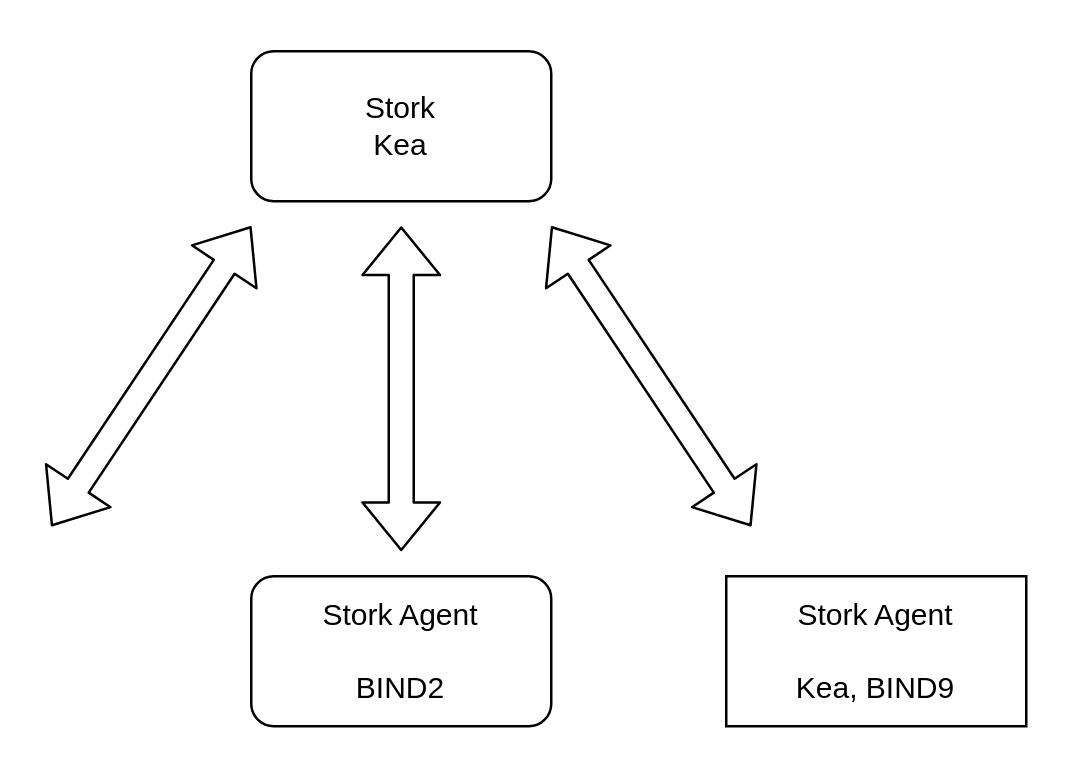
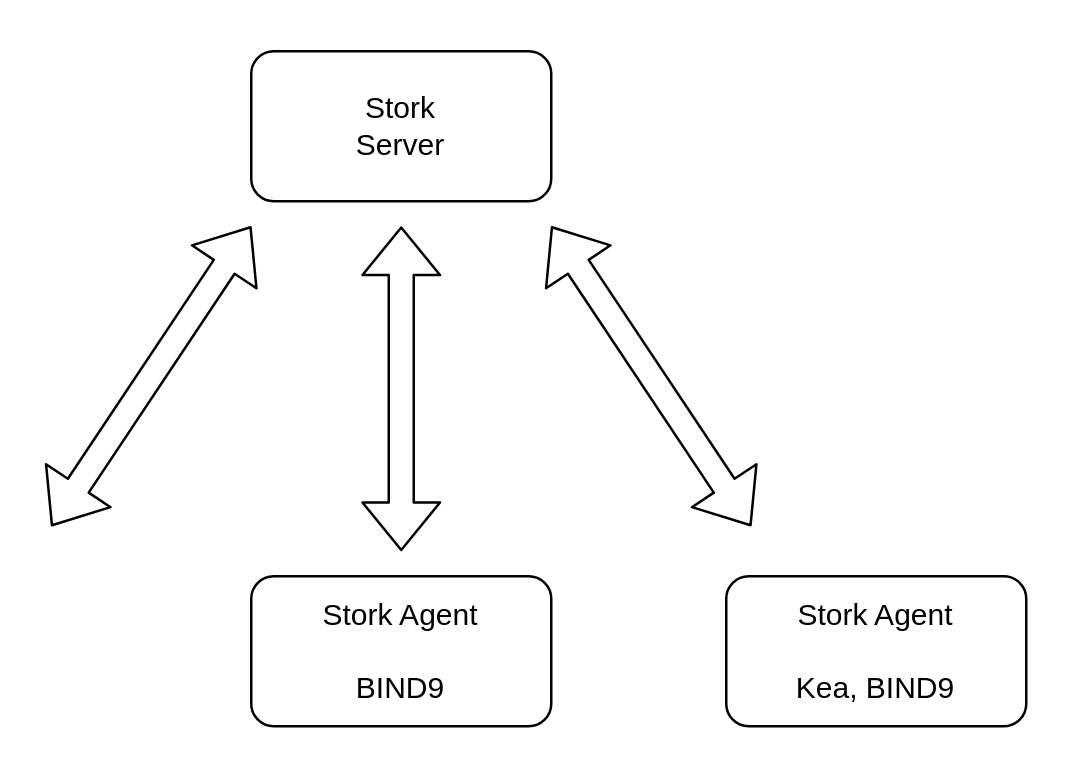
- <mxCell id="2" value="&lt;div&gt;Stork&lt;/div&gt;&lt;div&gt;Kea&lt;br&gt;&lt;/div&gt;" style="rounded=1;whiteSpace=wrap;html=1;" vertex="1" parent="1"><mxGeometry x="100" y="20" width="120" height="60" as="geometry" /></mxCell>
+ <mxCell id="2" value="&lt;div&gt;Stork&lt;/div&gt;&lt;div&gt;Server&lt;br&gt;&lt;/div&gt;" style="rounded=1;whiteSpace=wrap;html=1;" vertex="1" parent="1"><mxGeometry x="100" y="20" width="120" height="60" as="geometry" /></mxCell>
- <mxCell id="4" value="&lt;div&gt;Stork Agent&lt;/div&gt;&lt;div&gt;&lt;br&gt;&lt;/div&gt;&lt;div&gt;BIND2&lt;br&gt;&lt;/div&gt;" style="rounded=1;whiteSpace=wrap;html=1;" vertex="1" parent="1"><mxGeometry x="100" y="230" width="120" height="60" as="geometry" /></mxCell>
+ <mxCell id="4" value="&lt;div&gt;Stork Agent&lt;/div&gt;&lt;div&gt;&lt;br&gt;&lt;/div&gt;&lt;div&gt;BIND9&lt;br&gt;&lt;/div&gt;" style="rounded=1;whiteSpace=wrap;html=1;" vertex="1" parent="1"><mxGeometry x="100" y="230" width="120" height="60" as="geometry" /></mxCell>
- <mxCell id="3" value="&lt;div&gt;Stork Agent&lt;/div&gt;&lt;div&gt;&lt;br&gt;&lt;/div&gt;&lt;div&gt;Kea, BIND9&lt;br&gt;&lt;/div&gt;" style="whiteSpace=wrap;html=1;rounded=0;" vertex="1" parent="1"><mxGeometry x="290" y="230" width="120" height="60" as="geometry" /></mxCell>
+ <mxCell id="3" value="&lt;div&gt;Stork Agent&lt;/div&gt;&lt;div&gt;&lt;br&gt;&lt;/div&gt;&lt;div&gt;Kea, BIND9&lt;br&gt;&lt;/div&gt;" style="rounded=1;whiteSpace=wrap;html=1;" vertex="1" parent="1"><mxGeometry x="290" y="230" width="120" height="60" as="geometry" /></mxCell>
